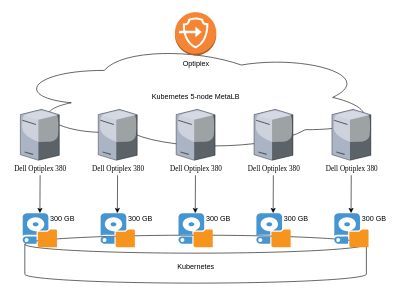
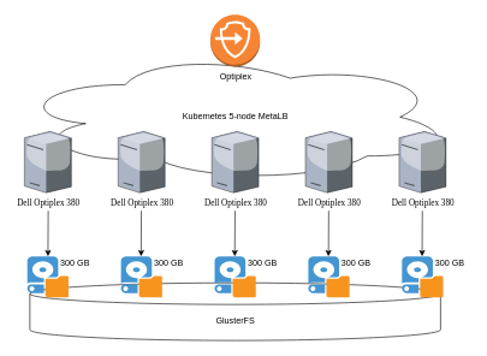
- <mxCell id="3" value="Kubernetes" style="shape=cylinder3;whiteSpace=wrap;html=1;boundedLbl=1;backgroundOutline=1;size=15;" vertex="1" parent="1"><mxGeometry x="40.5" y="392" width="570" height="80" as="geometry" /></mxCell>
+ <mxCell id="3" value="GlusterFS" style="shape=cylinder3;whiteSpace=wrap;html=1;boundedLbl=1;backgroundOutline=1;size=15;" vertex="1" parent="1"><mxGeometry x="40.5" y="392" width="570" height="80" as="geometry" /></mxCell>
